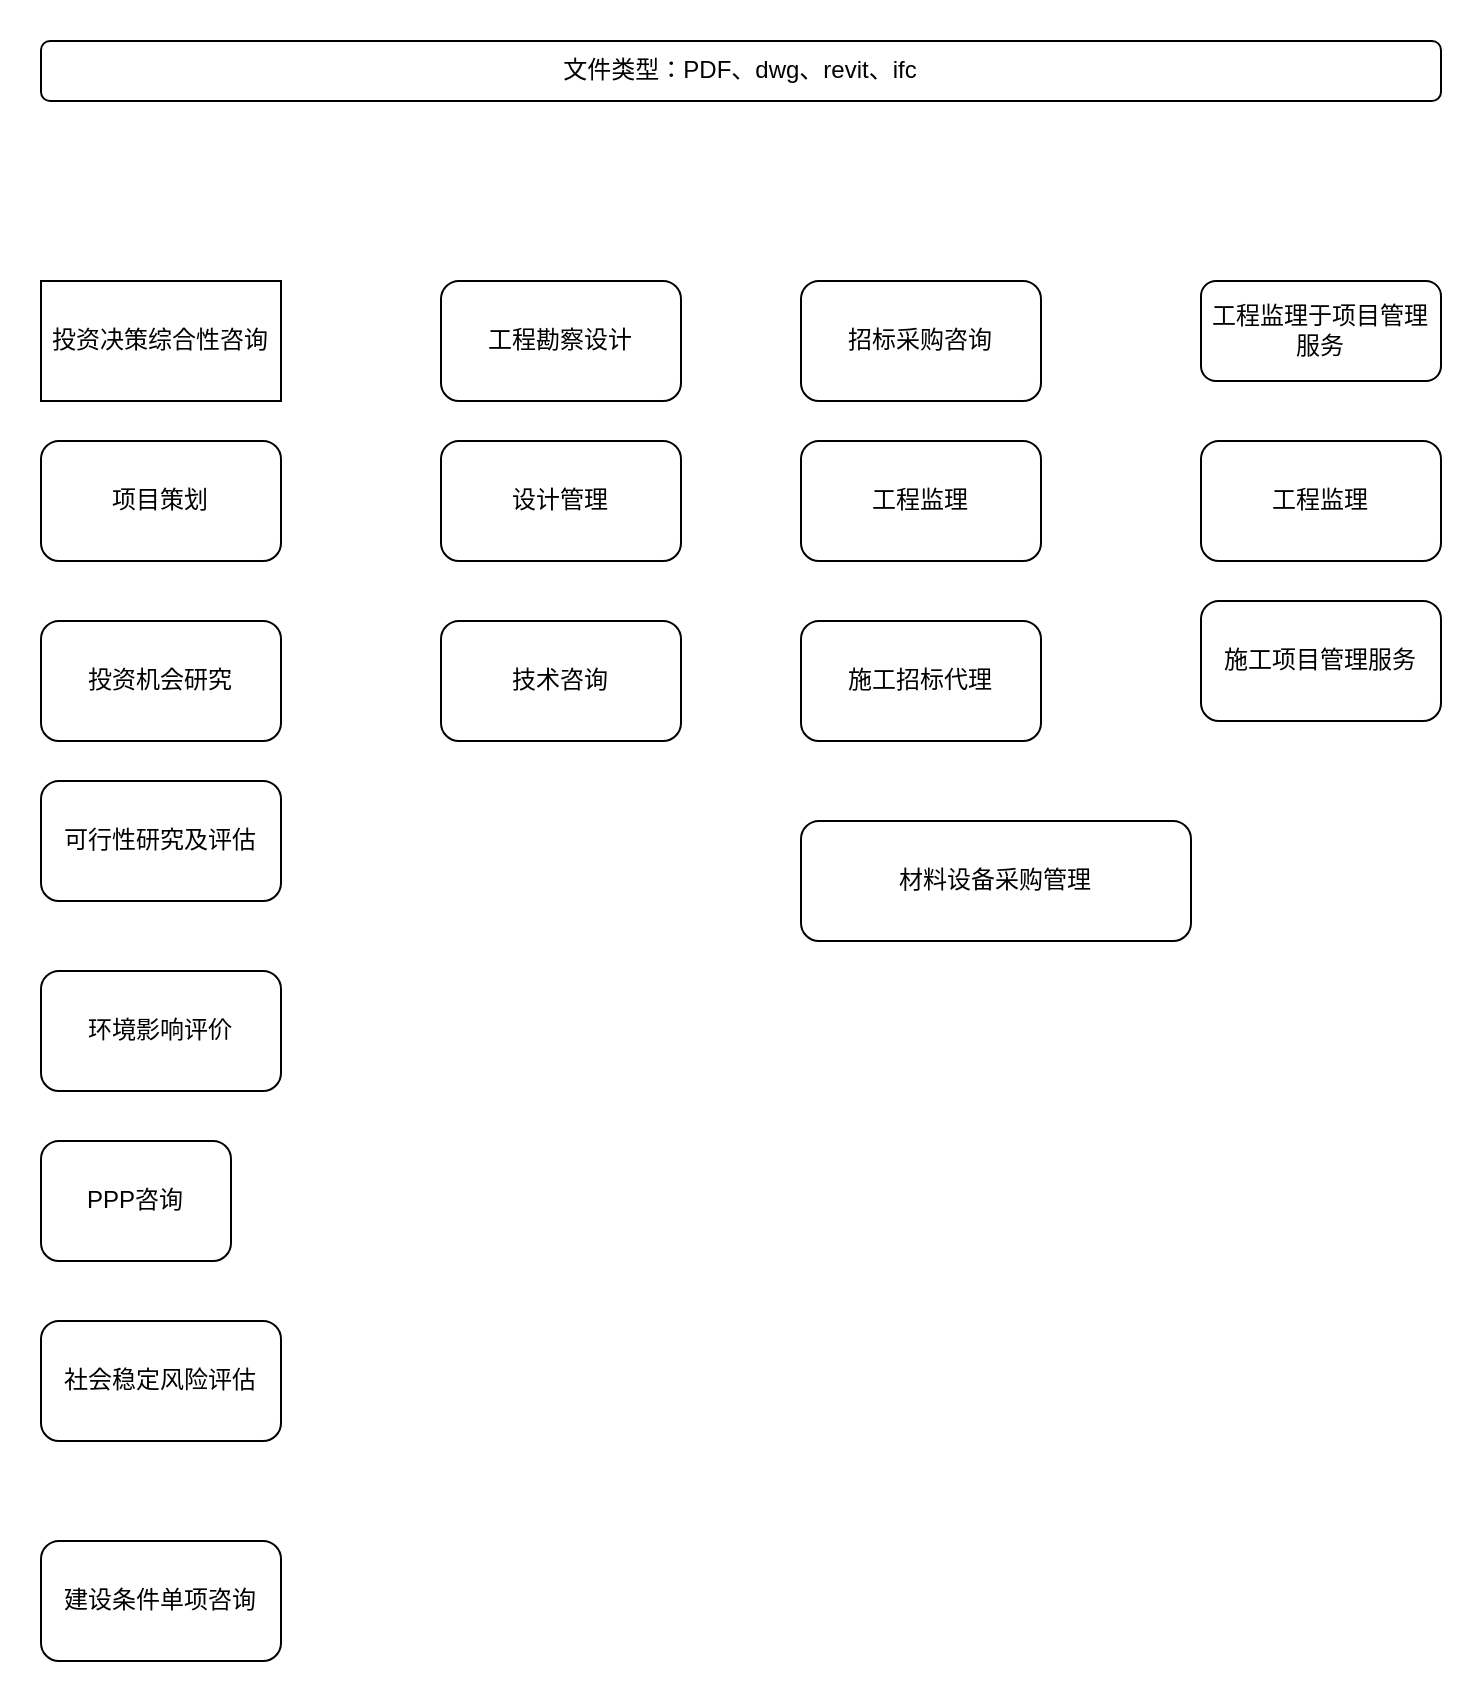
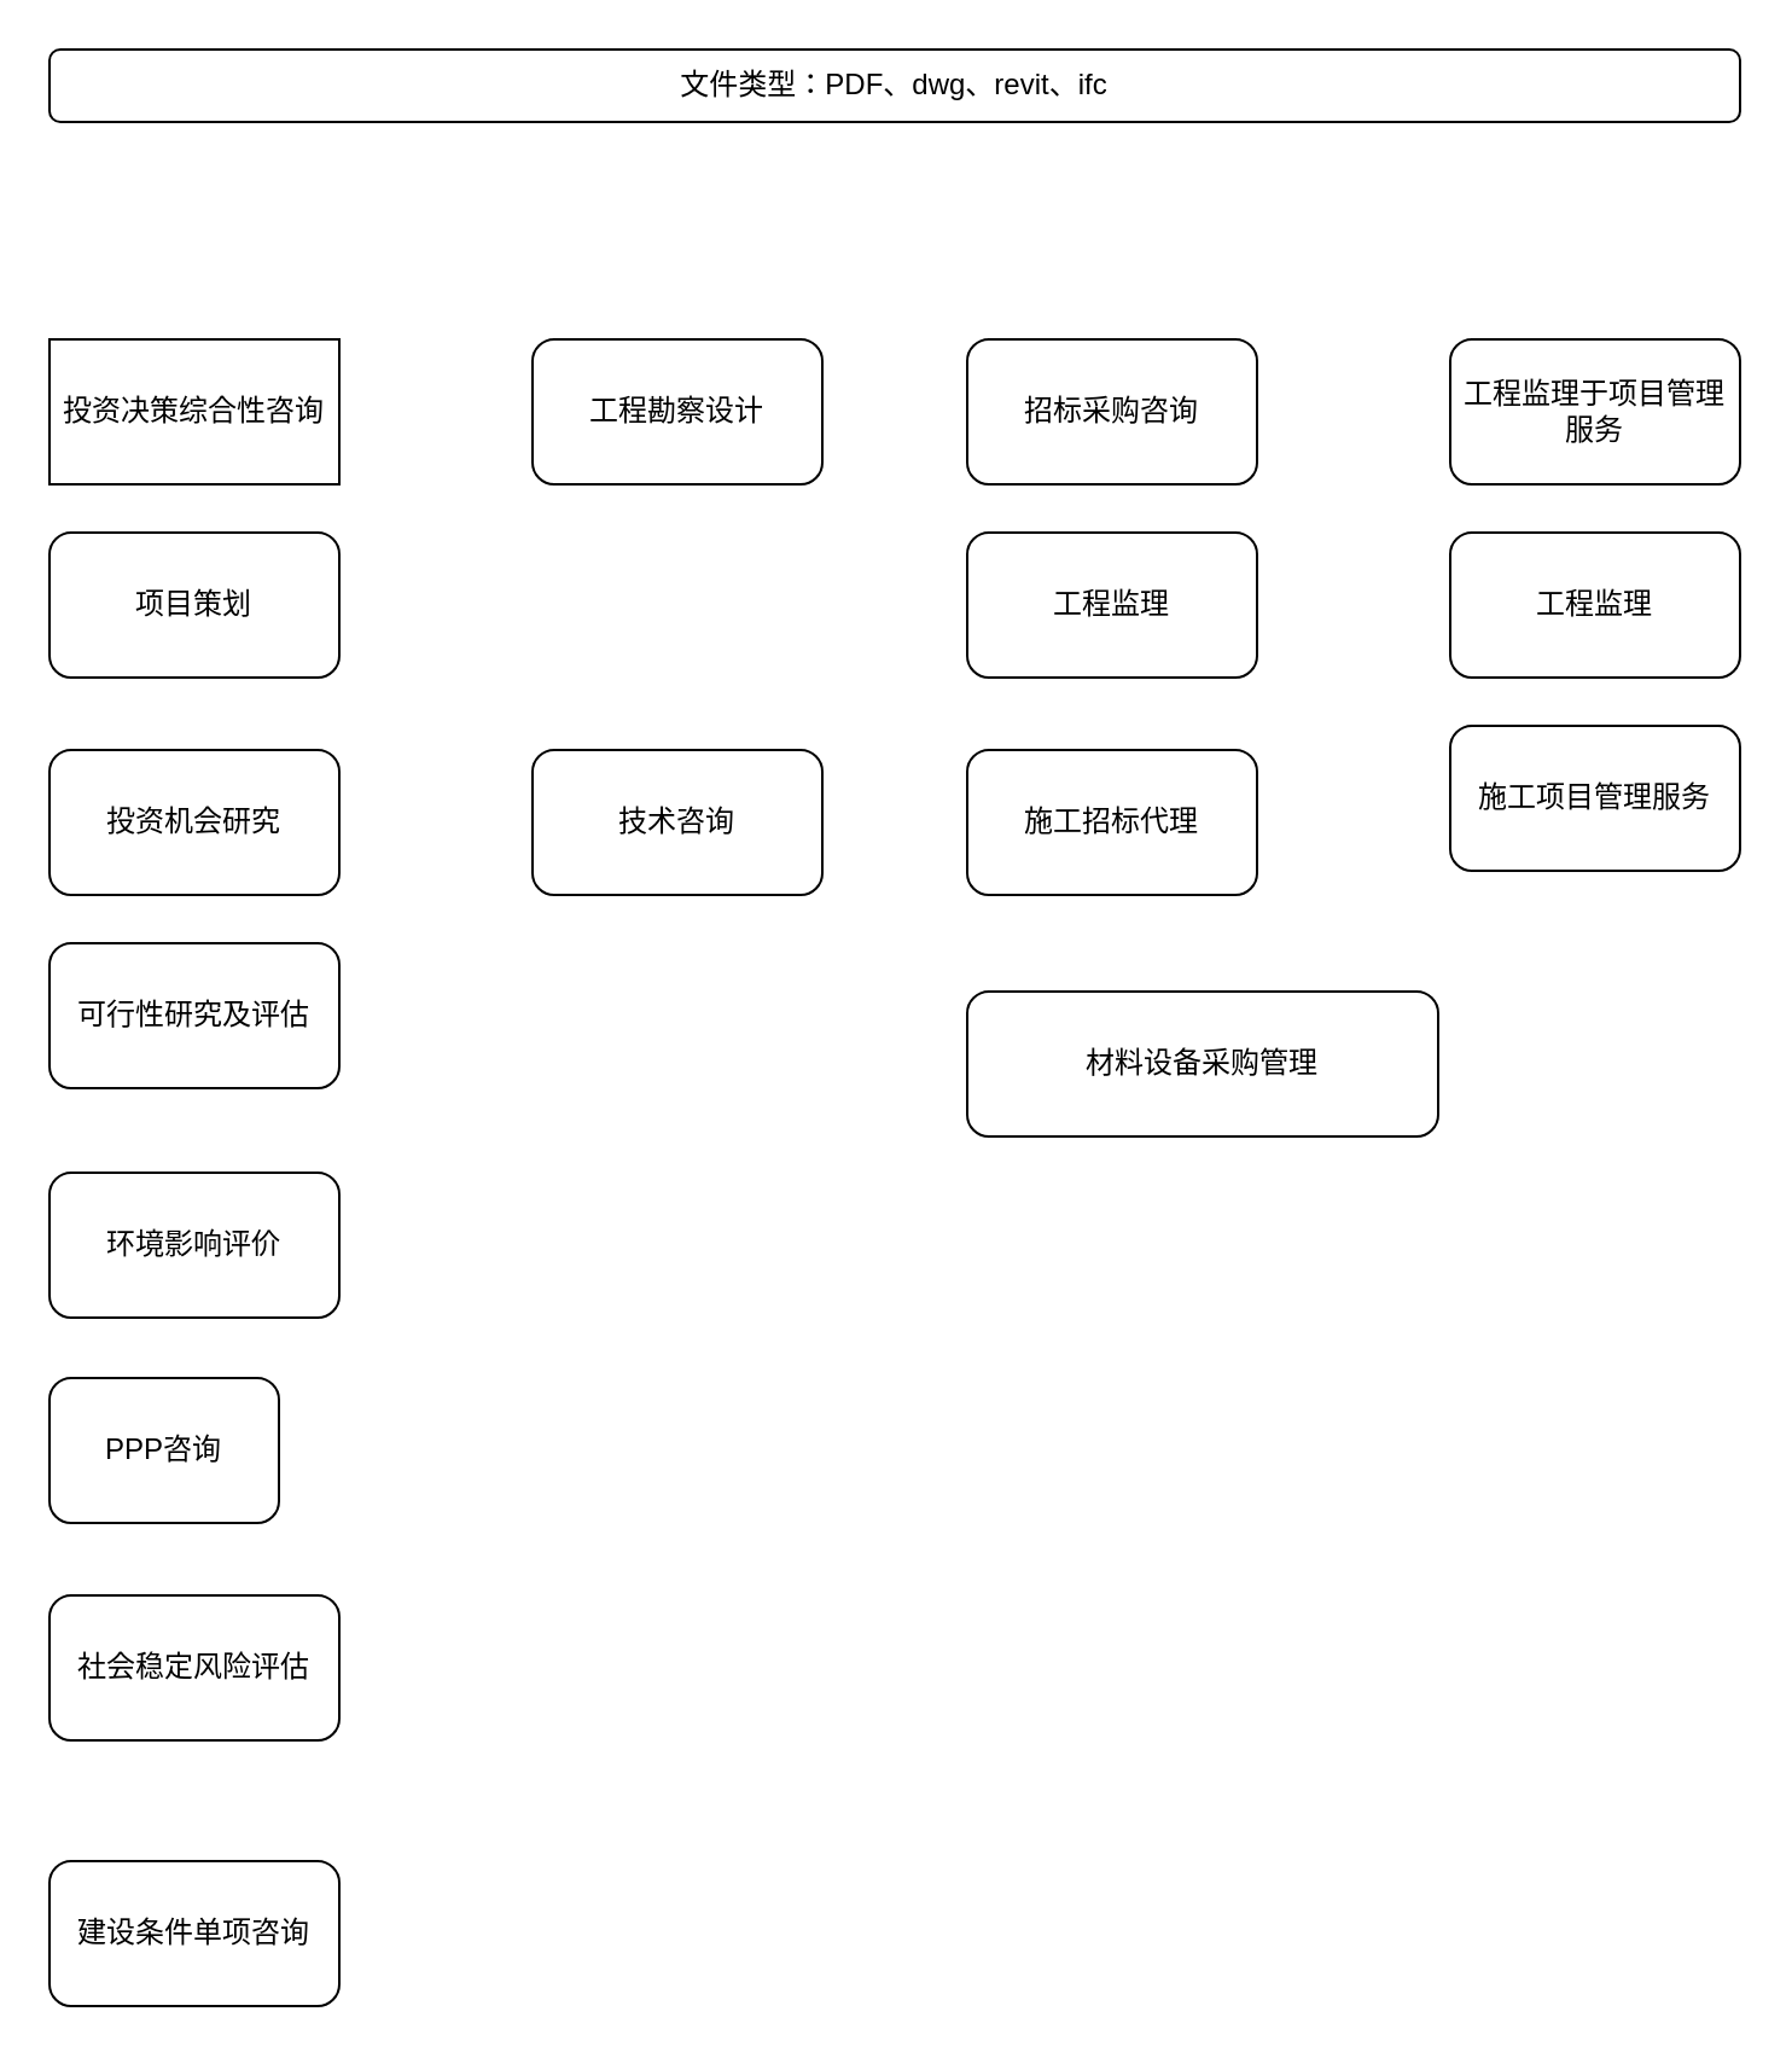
- <mxCell id="17" value="工程监理于项目管理服务" style="rounded=1;whiteSpace=wrap;html=1;" vertex="1" parent="1"><mxGeometry x="600" y="140" width="120" height="50" as="geometry" /></mxCell>
+ <mxCell id="17" value="工程监理于项目管理服务" style="rounded=1;whiteSpace=wrap;html=1;" vertex="1" parent="1"><mxGeometry x="600" y="140" width="120" height="60" as="geometry" /></mxCell>
- <mxCell id="11" value="设计管理" style="rounded=1;whiteSpace=wrap;html=1;" vertex="1" parent="1"><mxGeometry x="220" y="220" width="120" height="60" as="geometry" /></mxCell>
